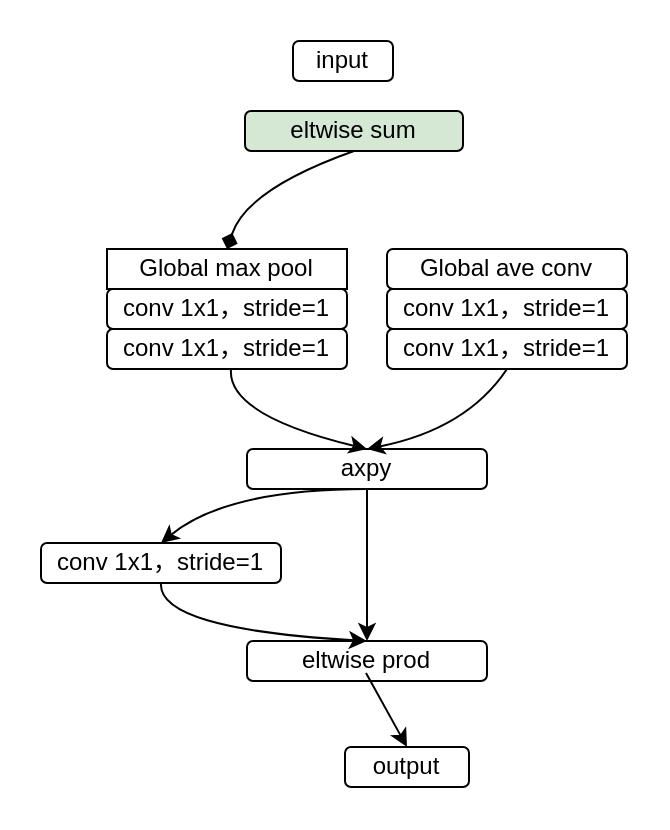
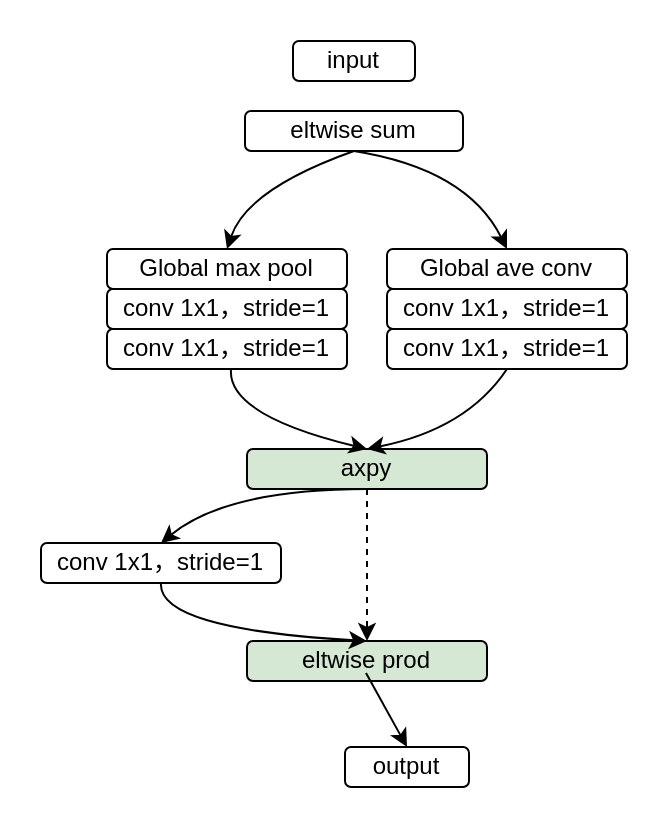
- <mxCell id="21" value="input" style="rounded=1;whiteSpace=wrap;html=1;" vertex="1" parent="1"><mxGeometry x="146" y="20" width="50" height="20" as="geometry" /></mxCell>
+ <mxCell id="21" value="input" style="rounded=1;whiteSpace=wrap;html=1;" vertex="1" parent="1"><mxGeometry x="146" y="20" width="61" height="20" as="geometry" /></mxCell>
- <mxCell id="11" value="eltwise sum" style="rounded=1;whiteSpace=wrap;html=1;fillColor=#d5e8d4;" vertex="1" parent="1"><mxGeometry x="122" y="55" width="109" height="20" as="geometry" /></mxCell>
+ <mxCell id="11" value="eltwise sum" style="rounded=1;whiteSpace=wrap;html=1;" vertex="1" parent="1"><mxGeometry x="122" y="55" width="109" height="20" as="geometry" /></mxCell>
+ <mxCell id="19" value="" style="curved=1;endArrow=classic;html=1;rounded=0;exitX=0.5;exitY=1;exitDx=0;exitDy=0;entryX=0.5;entryY=0;entryDx=0;entryDy=0;" edge="1" parent="1" source="11" target="7"><mxGeometry width="50" height="50" relative="1" as="geometry"><mxPoint x="203" y="84" as="sourcePoint" /><mxPoint x="283" y="134" as="targetPoint" /><Array as="points"><mxPoint x="233" y="84" /></Array></mxGeometry></mxCell>
- <mxCell id="18" value="" style="curved=1;endArrow=diamond;html=1;rounded=0;exitX=0.5;exitY=1;exitDx=0;exitDy=0;entryX=0.5;entryY=0;entryDx=0;entryDy=0;" edge="1" parent="1" source="11" target="2"><mxGeometry width="50" height="50" relative="1" as="geometry"><mxPoint x="193" y="94" as="sourcePoint" /><mxPoint x="90" y="121" as="targetPoint" /><Array as="points"><mxPoint x="123" y="94" /></Array></mxGeometry></mxCell>
+ <mxCell id="18" value="" style="curved=1;endArrow=classic;html=1;rounded=0;exitX=0.5;exitY=1;exitDx=0;exitDy=0;entryX=0.5;entryY=0;entryDx=0;entryDy=0;" edge="1" parent="1" source="11" target="2"><mxGeometry width="50" height="50" relative="1" as="geometry"><mxPoint x="193" y="94" as="sourcePoint" /><mxPoint x="90" y="121" as="targetPoint" /><Array as="points"><mxPoint x="123" y="94" /></Array></mxGeometry></mxCell>
- <mxCell id="2" value="Global max pool" style="whiteSpace=wrap;html=1;rounded=0;" parent="1" vertex="1"><mxGeometry x="53" y="124" width="120" height="20" as="geometry" /></mxCell>
+ <mxCell id="2" value="Global max pool" style="rounded=1;whiteSpace=wrap;html=1;" parent="1" vertex="1"><mxGeometry x="53" y="124" width="120" height="20" as="geometry" /></mxCell>
- <mxCell id="10" value="axpy" style="rounded=1;whiteSpace=wrap;html=1;" vertex="1" parent="1"><mxGeometry x="123" y="224" width="120" height="20" as="geometry" /></mxCell>
+ <mxCell id="10" value="axpy" style="rounded=1;whiteSpace=wrap;html=1;fillColor=#d5e8d4;" vertex="1" parent="1"><mxGeometry x="123" y="224" width="120" height="20" as="geometry" /></mxCell>
- <mxCell id="12" value="" style="endArrow=classic;html=1;rounded=0;exitX=0.5;exitY=1;exitDx=0;exitDy=0;entryX=0.5;entryY=0;entryDx=0;entryDy=0;" edge="1" parent="1" source="10" target="6"><mxGeometry width="50" height="50" relative="1" as="geometry"><mxPoint x="183" y="274" as="sourcePoint" /><mxPoint x="113" y="314" as="targetPoint" /></mxGeometry></mxCell>
+ <mxCell id="12" value="" style="endArrow=classic;html=1;rounded=0;exitX=0.5;exitY=1;exitDx=0;exitDy=0;entryX=0.5;entryY=0;entryDx=0;entryDy=0;dashed=1;" edge="1" parent="1" source="10" target="6"><mxGeometry width="50" height="50" relative="1" as="geometry"><mxPoint x="183" y="274" as="sourcePoint" /><mxPoint x="113" y="314" as="targetPoint" /></mxGeometry></mxCell>
- <mxCell id="6" value="eltwise prod" style="rounded=1;whiteSpace=wrap;html=1;" vertex="1" parent="1"><mxGeometry x="123" y="320" width="120" height="20" as="geometry" /></mxCell>
+ <mxCell id="6" value="eltwise prod" style="rounded=1;whiteSpace=wrap;html=1;fillColor=#d5e8d4;" vertex="1" parent="1"><mxGeometry x="123" y="320" width="120" height="20" as="geometry" /></mxCell>
